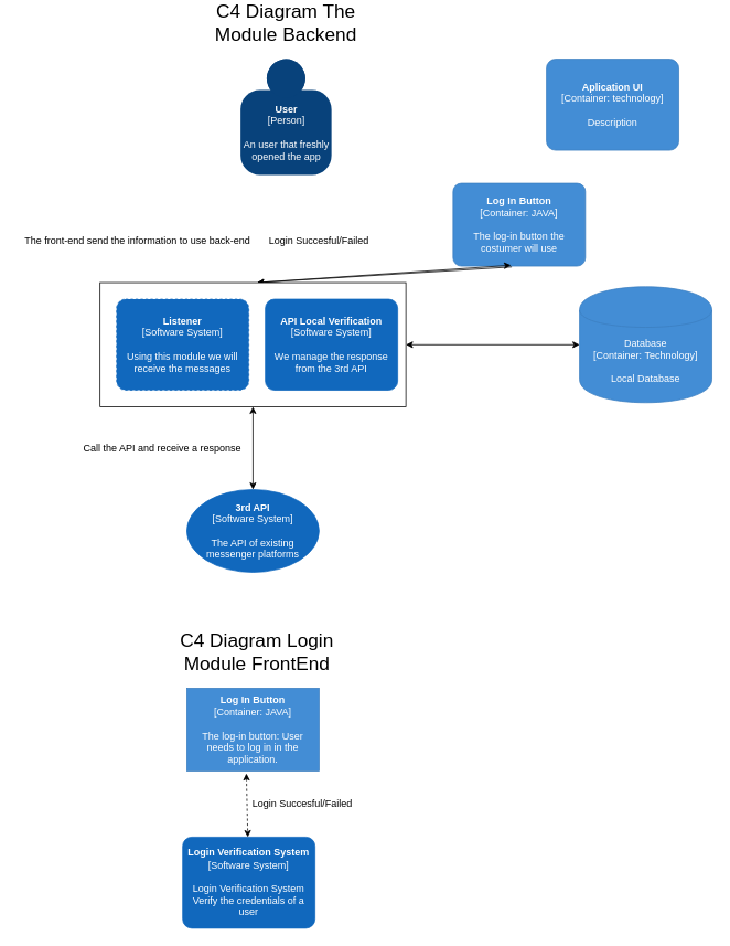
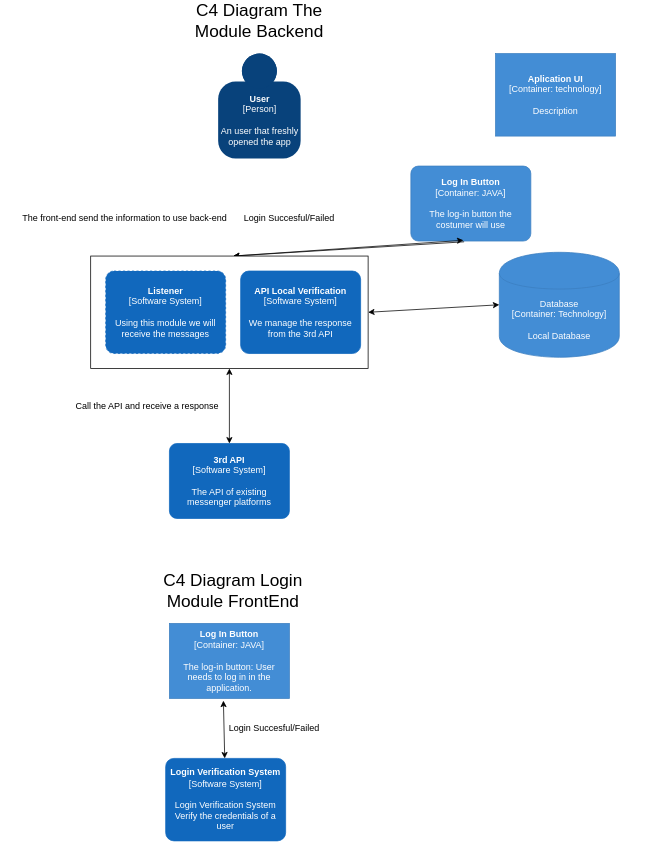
- <mxCell id="23" value="&lt;b&gt;Aplication UI&lt;/b&gt;&lt;div&gt;[Container: technology]&lt;/div&gt;&lt;br&gt;&lt;div&gt;Description&lt;/div&gt;" style="rounded=1;whiteSpace=wrap;html=1;labelBackgroundColor=none;fillColor=#438DD5;fontColor=#ffffff;align=center;arcSize=10;strokeColor=#3C7FC0;metaEdit=1;metaData={&quot;c4Type&quot;:{&quot;editable&quot;:false}};points=[[0.25,0,0],[0.5,0,0],[0.75,0,0],[1,0.25,0],[1,0.5,0],[1,0.75,0],[0.75,1,0],[0.5,1,0],[0.25,1,0],[0,0.75,0],[0,0.5,0],[0,0.25,0]];" vertex="1" parent="1"><mxGeometry x="660" y="60" width="160" height="110.0" as="geometry" /></mxCell>
+ <mxCell id="23" value="&lt;b&gt;Aplication UI&lt;/b&gt;&lt;div&gt;[Container: technology]&lt;/div&gt;&lt;br&gt;&lt;div&gt;Description&lt;/div&gt;" style="whiteSpace=wrap;html=1;labelBackgroundColor=none;fillColor=#438DD5;fontColor=#ffffff;align=center;arcSize=10;strokeColor=#3C7FC0;metaEdit=1;metaData={&quot;c4Type&quot;:{&quot;editable&quot;:false}};points=[[0.25,0,0],[0.5,0,0],[0.75,0,0],[1,0.25,0],[1,0.5,0],[1,0.75,0],[0.75,1,0],[0.5,1,0],[0.25,1,0],[0,0.75,0],[0,0.5,0],[0,0.25,0]];rounded=0;" vertex="1" parent="1"><mxGeometry x="660" y="60" width="160" height="110.0" as="geometry" /></mxCell>
- <mxCell id="5" value="Database&lt;div&gt;[Container:&amp;nbsp;Technology]&lt;/div&gt;&lt;br&gt;&lt;div&gt;Local Database&lt;/div&gt;" style="shape=cylinder;whiteSpace=wrap;html=1;boundedLbl=1;rounded=0;labelBackgroundColor=none;fillColor=#438DD5;fontSize=12;fontColor=#ffffff;align=center;strokeColor=#3C7FC0;metaEdit=1;points=[[0.5,0,0],[1,0.25,0],[1,0.5,0],[1,0.75,0],[0.5,1,0],[0,0.75,0],[0,0.5,0],[0,0.25,0]];metaData={&quot;c4Type&quot;:{&quot;editable&quot;:false}};" parent="1" vertex="1"><mxGeometry x="700" y="335" width="160" height="140" as="geometry" /></mxCell>
+ <mxCell id="5" value="Database&lt;div&gt;[Container:&amp;nbsp;Technology]&lt;/div&gt;&lt;br&gt;&lt;div&gt;Local Database&lt;/div&gt;" style="shape=cylinder;whiteSpace=wrap;html=1;boundedLbl=1;rounded=0;labelBackgroundColor=none;fillColor=#438DD5;fontSize=12;fontColor=#ffffff;align=center;strokeColor=#3C7FC0;metaEdit=1;points=[[0.5,0,0],[1,0.25,0],[1,0.5,0],[1,0.75,0],[0.5,1,0],[0,0.75,0],[0,0.5,0],[0,0.25,0]];metaData={&quot;c4Type&quot;:{&quot;editable&quot;:false}};" parent="1" vertex="1"><mxGeometry x="665" y="325" width="160" height="140" as="geometry" /></mxCell>
- <mxCell id="6" value="&lt;b&gt;3rd API&lt;/b&gt;&lt;div&gt;[Software System]&lt;/div&gt;&lt;br&gt;&lt;div&gt;The API of existing messenger platforms&lt;/div&gt;" style="ellipse;whiteSpace=wrap;html=1;labelBackgroundColor=none;fillColor=#1168BD;fontColor=#ffffff;align=center;arcSize=10;strokeColor=#1168BD;metaEdit=1;metaData={&quot;c4Type&quot;:{&quot;editable&quot;:false}};points=[[0.25,0,0],[0.5,0,0],[0.75,0,0],[1,0.25,0],[1,0.5,0],[1,0.75,0],[0.75,1,0],[0.5,1,0],[0.25,1,0],[0,0.75,0],[0,0.5,0],[0,0.25,0]];" parent="1" vertex="1"><mxGeometry x="225" y="580" width="160" height="100" as="geometry" /></mxCell>
+ <mxCell id="6" value="&lt;b&gt;3rd API&lt;/b&gt;&lt;div&gt;[Software System]&lt;/div&gt;&lt;br&gt;&lt;div&gt;The API of existing messenger platforms&lt;/div&gt;" style="rounded=1;whiteSpace=wrap;html=1;labelBackgroundColor=none;fillColor=#1168BD;fontColor=#ffffff;align=center;arcSize=10;strokeColor=#1168BD;metaEdit=1;metaData={&quot;c4Type&quot;:{&quot;editable&quot;:false}};points=[[0.25,0,0],[0.5,0,0],[0.75,0,0],[1,0.25,0],[1,0.5,0],[1,0.75,0],[0.75,1,0],[0.5,1,0],[0.25,1,0],[0,0.75,0],[0,0.5,0],[0,0.25,0]];" parent="1" vertex="1"><mxGeometry x="225" y="580" width="160" height="100" as="geometry" /></mxCell>
- <mxCell id="20" value="" style="endArrow=classic;startArrow=classic;html=1;exitX=0.45;exitY=1.03;exitDx=0;exitDy=0;exitPerimeter=0;dashed=1;" parent="1" source="19" target="17" edge="1"><mxGeometry width="50" height="50" relative="1" as="geometry"><mxPoint x="340" y="890" as="sourcePoint" /><mxPoint x="390" y="840" as="targetPoint" /></mxGeometry></mxCell>
+ <mxCell id="20" value="" style="endArrow=classic;startArrow=classic;html=1;exitX=0.45;exitY=1.03;exitDx=0;exitDy=0;exitPerimeter=0;" parent="1" source="19" target="17" edge="1"><mxGeometry width="50" height="50" relative="1" as="geometry"><mxPoint x="340" y="890" as="sourcePoint" /><mxPoint x="390" y="840" as="targetPoint" /></mxGeometry></mxCell>
